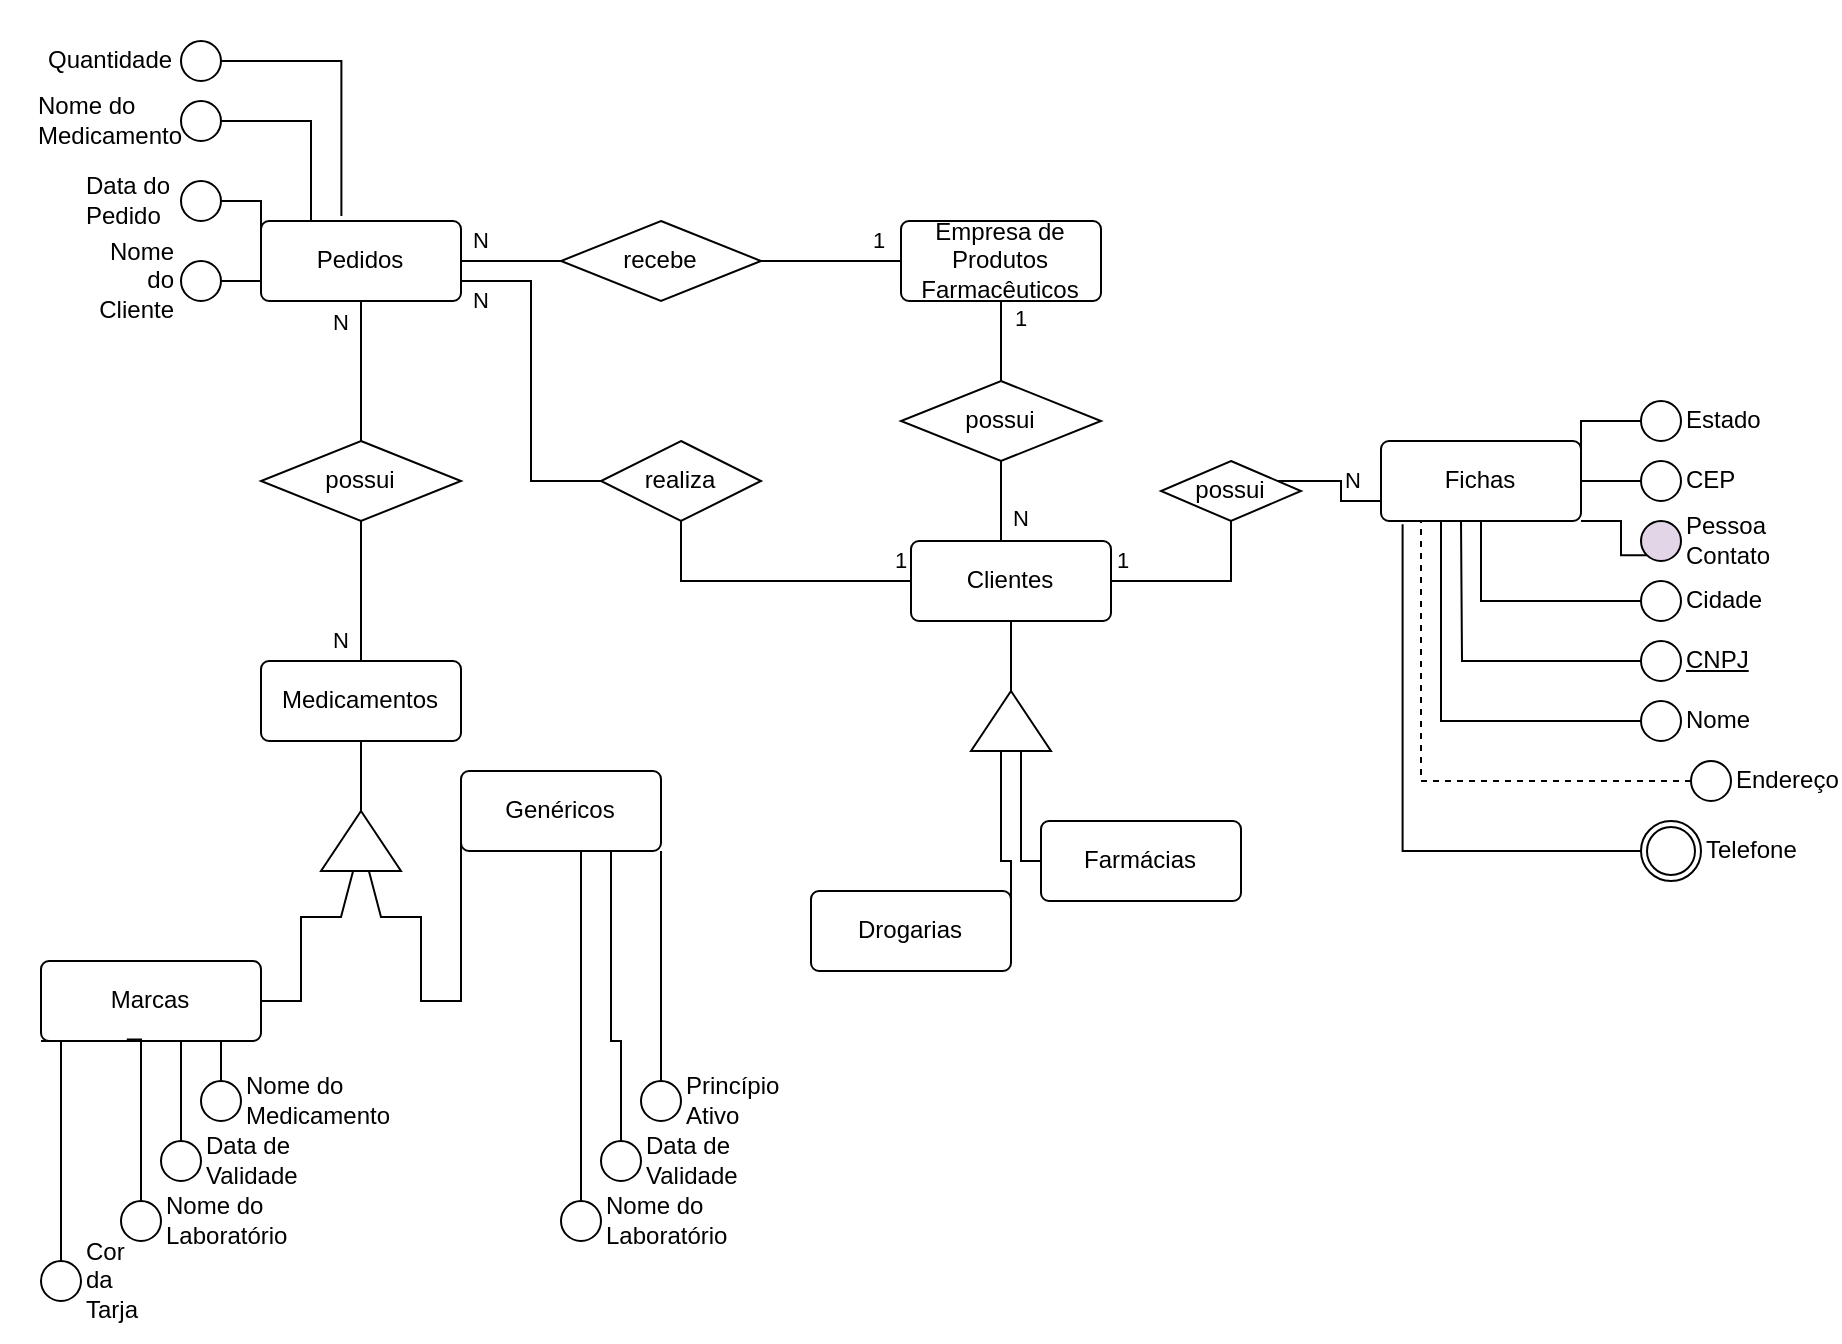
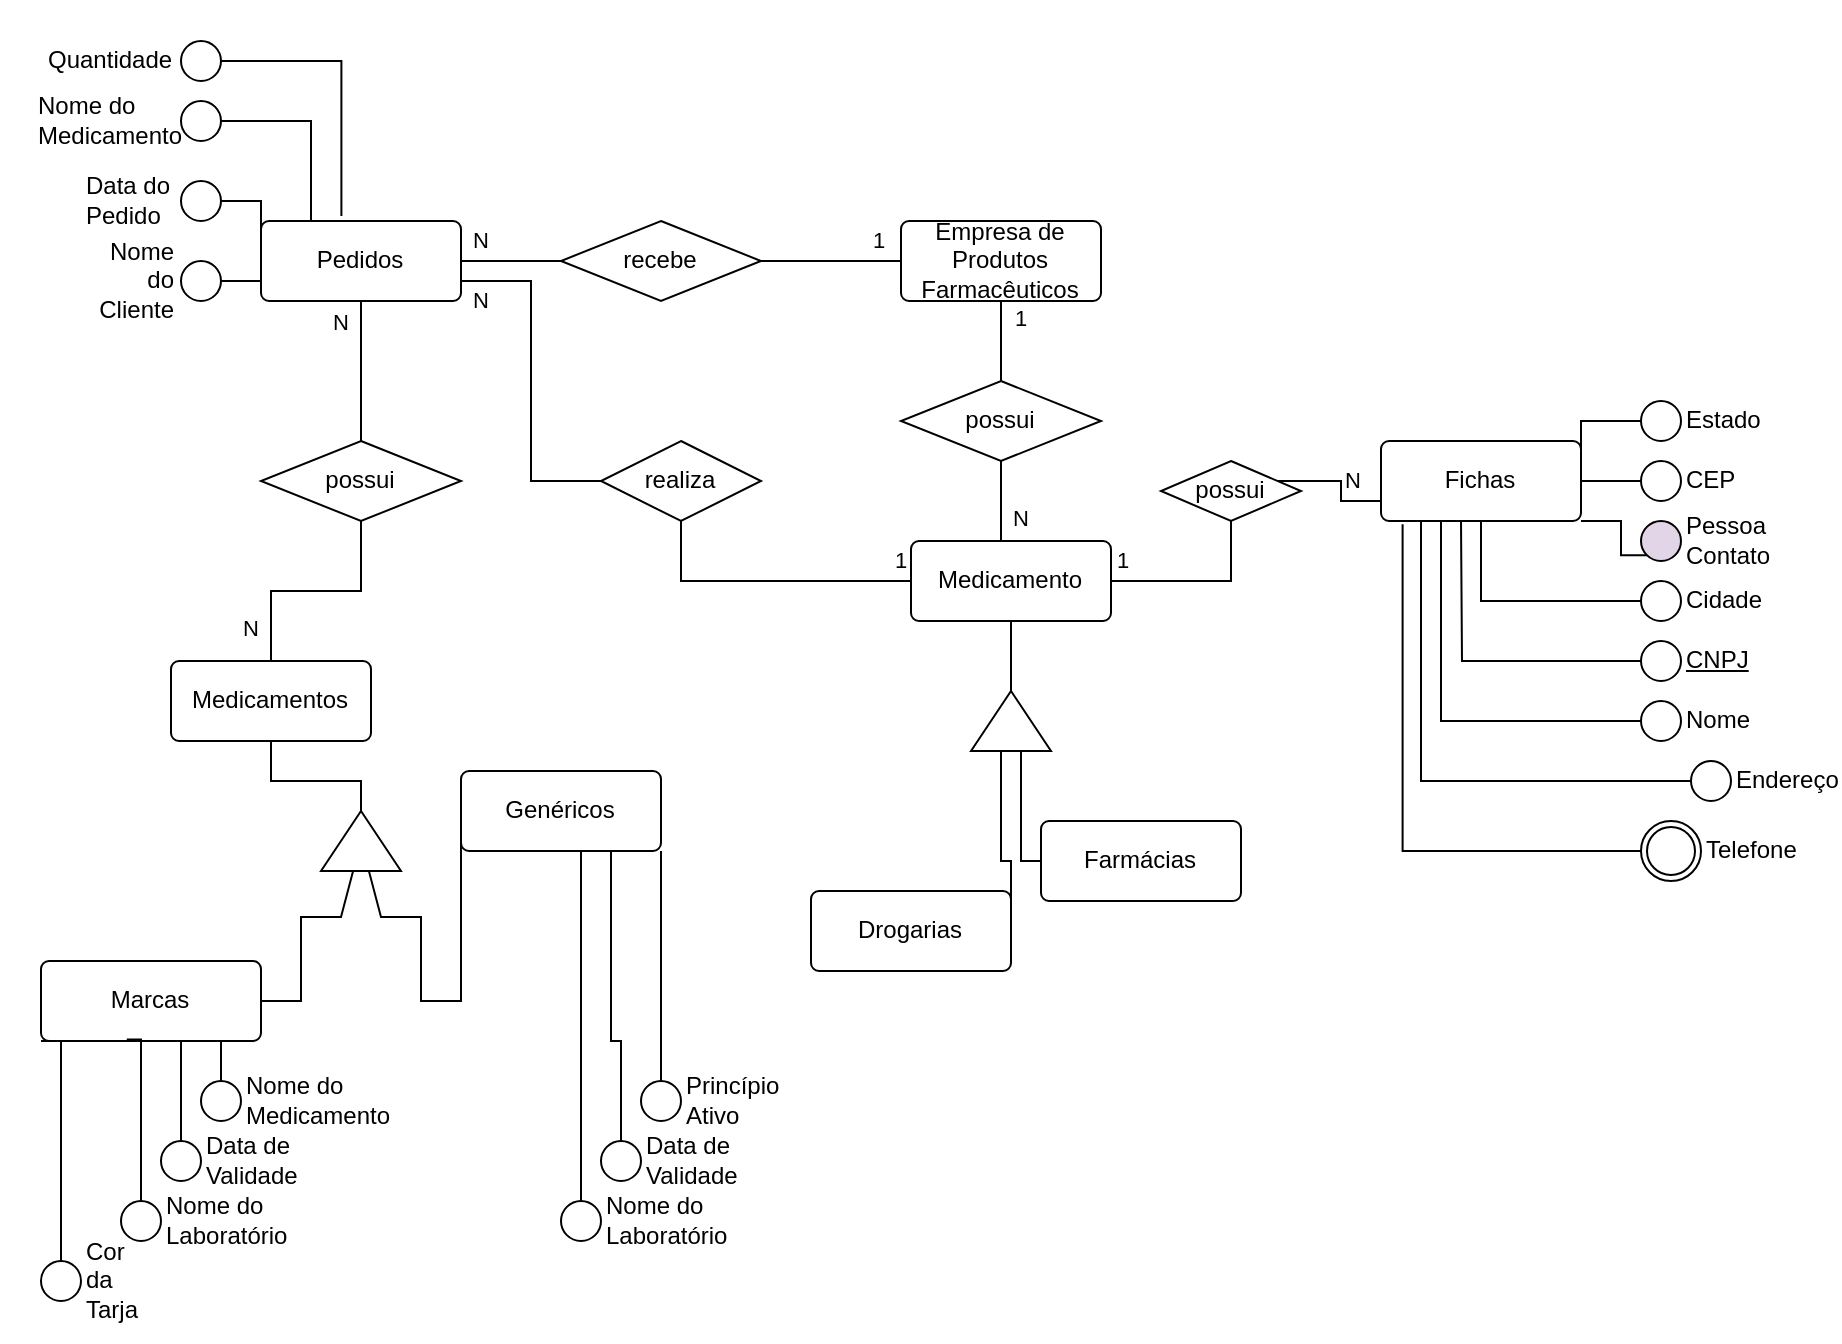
- <mxCell id="15" value="&lt;font style=&quot;vertical-align: inherit&quot;&gt;&lt;font style=&quot;vertical-align: inherit&quot;&gt;Clientes&lt;/font&gt;&lt;/font&gt;" style="rounded=1;arcSize=10;whiteSpace=wrap;html=1;align=center;" parent="1" vertex="1"><mxGeometry x="455" y="270" width="100" height="40" as="geometry" /></mxCell>
+ <mxCell id="15" value="&lt;font style=&quot;vertical-align: inherit&quot;&gt;&lt;font style=&quot;vertical-align: inherit&quot;&gt;Medicamento&lt;/font&gt;&lt;/font&gt;" style="rounded=1;arcSize=10;whiteSpace=wrap;html=1;align=center;" parent="1" vertex="1"><mxGeometry x="455" y="270" width="100" height="40" as="geometry" /></mxCell>
- <mxCell id="5" value="&lt;font style=&quot;vertical-align: inherit&quot;&gt;&lt;font style=&quot;vertical-align: inherit&quot;&gt;Medicamentos&lt;/font&gt;&lt;/font&gt;" style="rounded=1;arcSize=10;whiteSpace=wrap;html=1;align=center;" parent="1" vertex="1"><mxGeometry x="130" y="330" width="100" height="40" as="geometry" /></mxCell>
+ <mxCell id="5" value="&lt;font style=&quot;vertical-align: inherit&quot;&gt;&lt;font style=&quot;vertical-align: inherit&quot;&gt;Medicamentos&lt;/font&gt;&lt;/font&gt;" style="rounded=1;arcSize=10;whiteSpace=wrap;html=1;align=center;" parent="1" vertex="1"><mxGeometry x="85" y="330" width="100" height="40" as="geometry" /></mxCell>
- <mxCell id="42" style="edgeStyle=orthogonalEdgeStyle;rounded=0;orthogonalLoop=1;jettySize=auto;html=1;entryX=0.25;entryY=1;entryDx=0;entryDy=0;startArrow=none;startFill=0;endArrow=none;endFill=0;dashed=1;" edge="1" parent="1" source="43" target="8"><mxGeometry relative="1" as="geometry"><Array as="points"><mxPoint x="710" y="390" /><mxPoint x="710" y="260" /></Array></mxGeometry></mxCell>
+ <mxCell id="42" style="edgeStyle=orthogonalEdgeStyle;rounded=0;orthogonalLoop=1;jettySize=auto;html=1;entryX=0.25;entryY=1;entryDx=0;entryDy=0;startArrow=none;startFill=0;endArrow=none;endFill=0;" edge="1" parent="1" source="43" target="8"><mxGeometry relative="1" as="geometry"><Array as="points"><mxPoint x="710" y="390" /><mxPoint x="710" y="260" /></Array></mxGeometry></mxCell>
